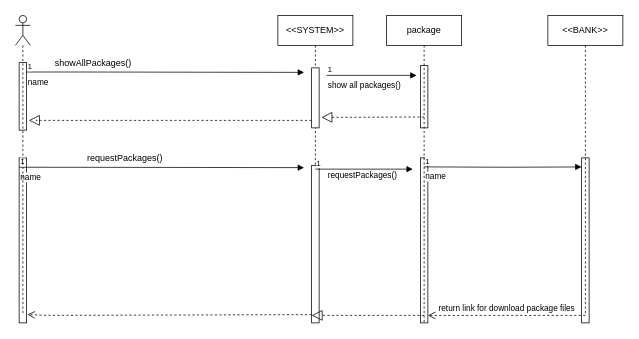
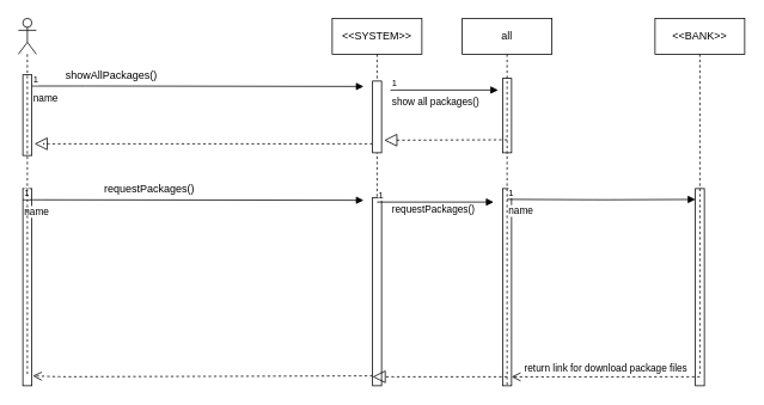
- <mxCell id="18" value="package" style="shape=umlLifeline;perimeter=lifelinePerimeter;whiteSpace=wrap;html=1;container=1;collapsible=0;recursiveResize=0;outlineConnect=0;" vertex="1" parent="1"><mxGeometry x="515" y="20" width="100" height="410" as="geometry" /></mxCell>
+ <mxCell id="18" value="all" style="shape=umlLifeline;perimeter=lifelinePerimeter;whiteSpace=wrap;html=1;container=1;collapsible=0;recursiveResize=0;outlineConnect=0;" vertex="1" parent="1"><mxGeometry x="515" y="20" width="100" height="410" as="geometry" /></mxCell>
